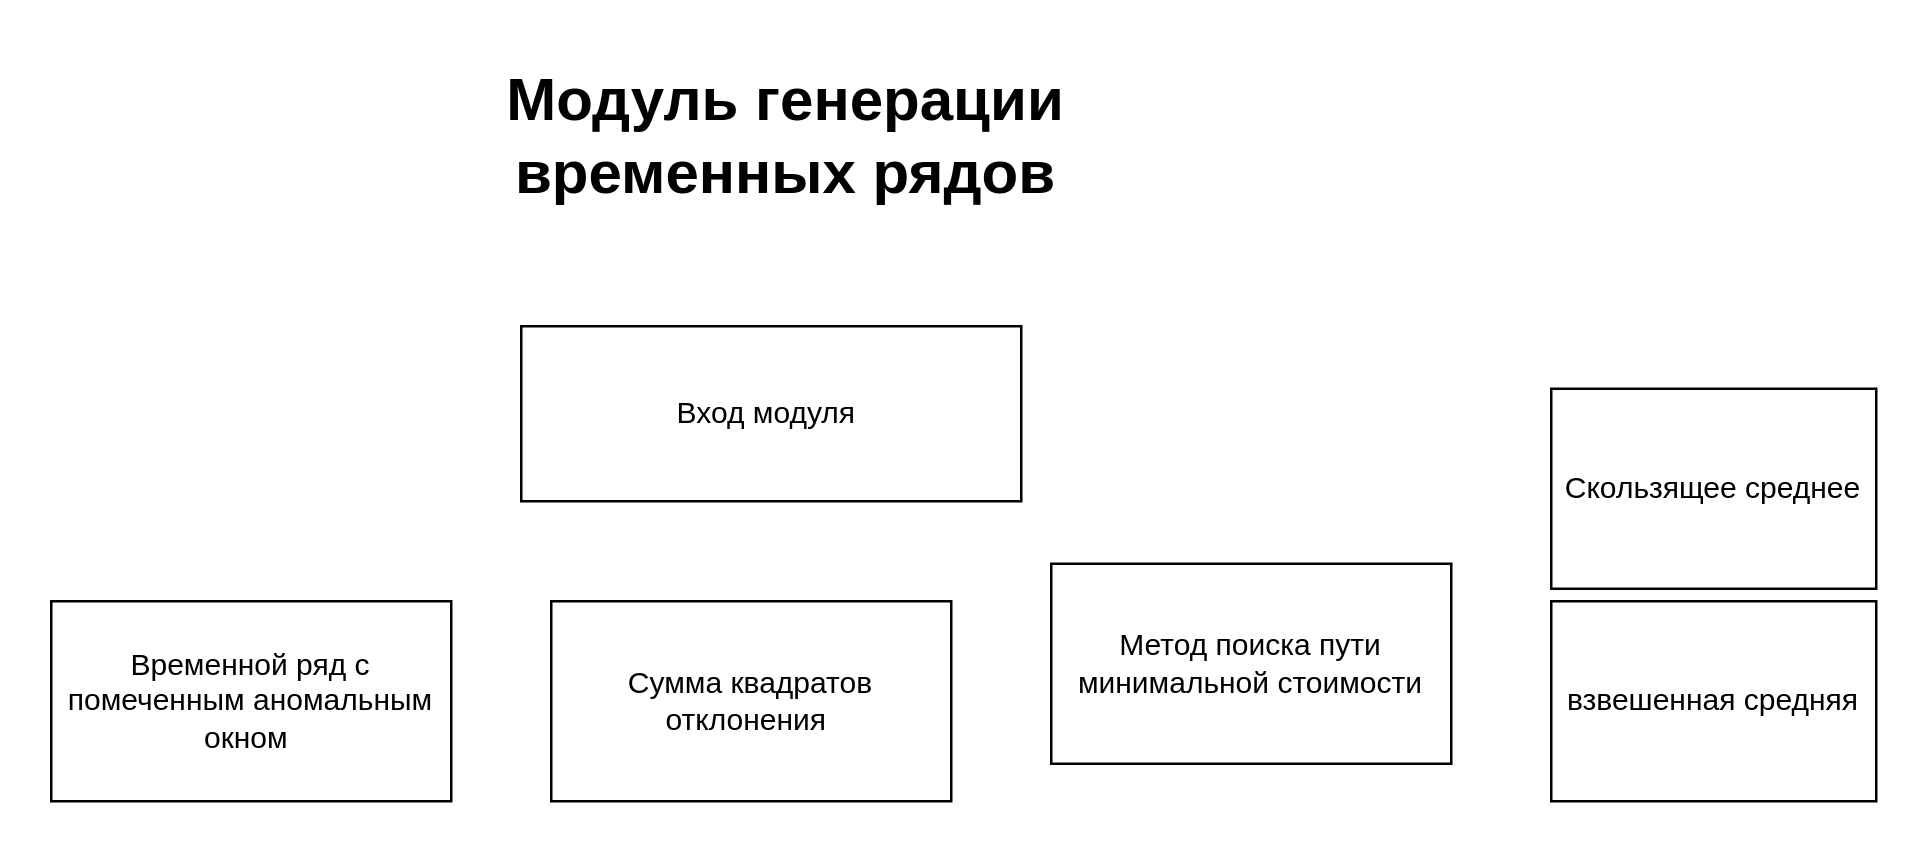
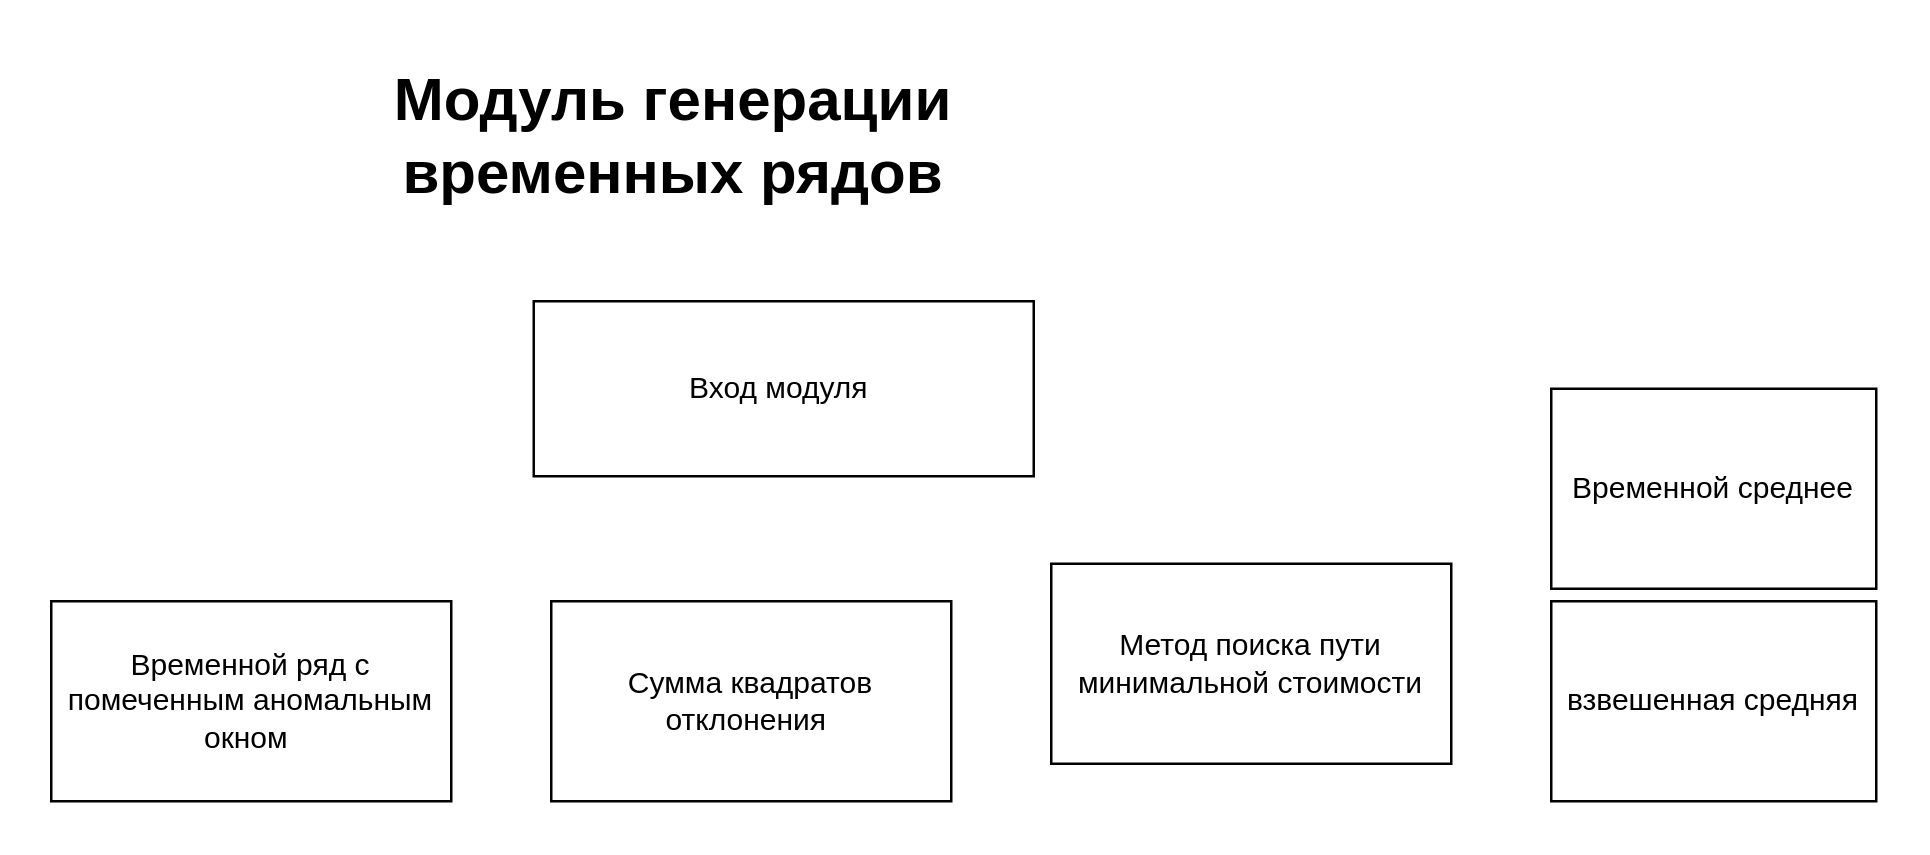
- <mxCell id="3" value="&lt;h1 style=&quot;text-align: center&quot;&gt;Модуль генерации временных рядов&lt;/h1&gt;" style="text;html=1;strokeColor=none;fillColor=none;spacing=5;spacingTop=-20;whiteSpace=wrap;overflow=hidden;rounded=0;" vertex="1" parent="1"><mxGeometry x="183" y="20" width="260" height="70" as="geometry" /></mxCell>
+ <mxCell id="3" value="&lt;h1 style=&quot;text-align: center&quot;&gt;Модуль генерации временных рядов&lt;/h1&gt;" style="text;html=1;strokeColor=none;fillColor=none;spacing=5;spacingTop=-20;whiteSpace=wrap;overflow=hidden;rounded=0;" vertex="1" parent="1"><mxGeometry x="138" y="20" width="260" height="70" as="geometry" /></mxCell>
- <mxCell id="2" value="Вход модуля&amp;nbsp;" style="rounded=0;whiteSpace=wrap;html=1;" vertex="1" parent="1"><mxGeometry x="208" y="130" width="200" height="70" as="geometry" /></mxCell>
+ <mxCell id="2" value="Вход модуля&amp;nbsp;" style="rounded=0;whiteSpace=wrap;html=1;" vertex="1" parent="1"><mxGeometry x="213" y="120" width="200" height="70" as="geometry" /></mxCell>
- <mxCell id="8" value="&lt;span&gt;Скользящее среднее&lt;/span&gt;" style="rounded=0;whiteSpace=wrap;html=1;" vertex="1" parent="1"><mxGeometry x="620" y="155" width="130" height="80" as="geometry" /></mxCell>
+ <mxCell id="8" value="&lt;span&gt;Временной среднее&lt;/span&gt;" style="rounded=0;whiteSpace=wrap;html=1;" vertex="1" parent="1"><mxGeometry x="620" y="155" width="130" height="80" as="geometry" /></mxCell>
